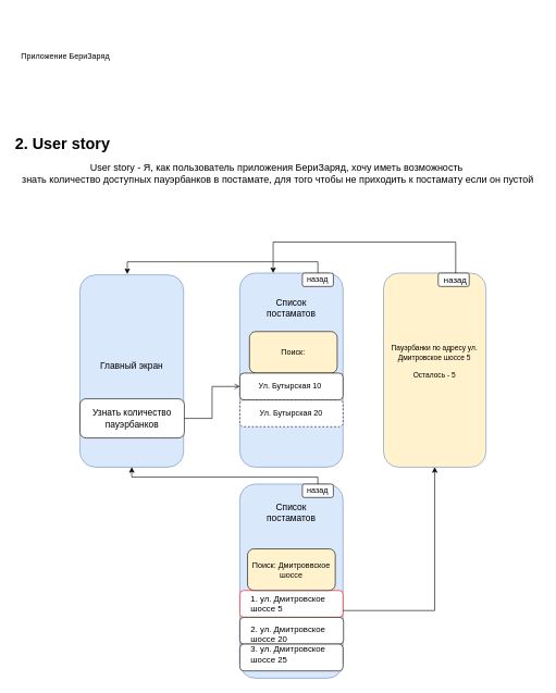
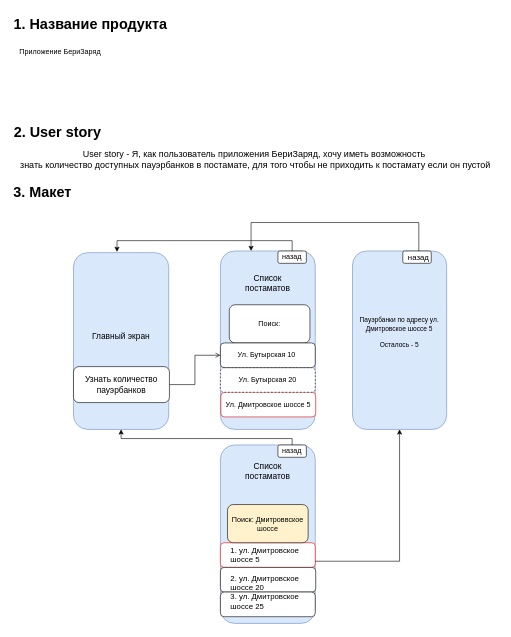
+ <mxCell id="30" value="1. Название продукта" style="text;strokeColor=none;fillColor=none;html=1;fontSize=24;fontStyle=1;verticalAlign=middle;align=center;" vertex="1" parent="1"><mxGeometry width="260" height="40" as="geometry" x="20" y="20" /></mxCell>
+ <mxCell id="33" value="3. Макет" style="text;strokeColor=none;fillColor=none;html=1;fontSize=24;fontStyle=1;verticalAlign=middle;align=center;" vertex="1" parent="1"><mxGeometry y="300" width="100" height="40" as="geometry" x="20" /></mxCell>
- <mxCell id="22" value="Поиск:" style="rounded=1;whiteSpace=wrap;html=1;fillColor=#fff2cc;" parent="4" vertex="1"><mxGeometry x="259.83" y="137.087" width="134.41" height="63.7" as="geometry" /></mxCell>
+ <mxCell id="22" value="Поиск:" style="rounded=1;whiteSpace=wrap;html=1;" parent="4" vertex="1"><mxGeometry x="259.83" y="137.087" width="134.41" height="63.7" as="geometry" /></mxCell>
- <mxCell id="10" value="&lt;div style=&quot;font-size: 11px;&quot;&gt;&lt;font style=&quot;font-size: 11px;&quot;&gt;&lt;br&gt;&lt;/font&gt;&lt;/div&gt;&lt;font style=&quot;font-size: 11px;&quot;&gt;Пауэрбанки по адресу ул. Дмитровское шоссе 5&lt;/font&gt;&lt;div style=&quot;font-size: 11px;&quot;&gt;&lt;font style=&quot;font-size: 11px;&quot;&gt;&lt;span style=&quot;background-color: initial;&quot;&gt;&lt;br&gt;&lt;/span&gt;&lt;/font&gt;&lt;/div&gt;&lt;div style=&quot;font-size: 11px;&quot;&gt;&lt;font style=&quot;font-size: 11px;&quot;&gt;&lt;span style=&quot;background-color: initial;&quot;&gt;Осталось - 5&lt;/span&gt;&lt;br&gt;&lt;/font&gt;&lt;/div&gt;&lt;div style=&quot;font-size: 11px;&quot;&gt;&lt;font style=&quot;font-size: 11px;&quot;&gt;&lt;br&gt;&lt;/font&gt;&lt;/div&gt;&lt;div style=&quot;font-size: 11px;&quot;&gt;&lt;font style=&quot;font-size: 11px;&quot;&gt;&lt;br&gt;&lt;/font&gt;&lt;/div&gt;&lt;div style=&quot;font-size: 11px;&quot;&gt;&lt;font style=&quot;font-size: 11px;&quot;&gt;&lt;br&gt;&lt;/font&gt;&lt;/div&gt;" style="rounded=1;whiteSpace=wrap;html=1;fillColor=#fff2cc;strokeColor=#6c8ebf;" parent="4" vertex="1"><mxGeometry x="465.23" y="47.437" width="156.987" height="297.494" as="geometry" /></mxCell>
+ <mxCell id="10" value="&lt;div style=&quot;font-size: 11px;&quot;&gt;&lt;font style=&quot;font-size: 11px;&quot;&gt;&lt;br&gt;&lt;/font&gt;&lt;/div&gt;&lt;font style=&quot;font-size: 11px;&quot;&gt;Пауэрбанки по адресу ул. Дмитровское шоссе 5&lt;/font&gt;&lt;div style=&quot;font-size: 11px;&quot;&gt;&lt;font style=&quot;font-size: 11px;&quot;&gt;&lt;span style=&quot;background-color: initial;&quot;&gt;&lt;br&gt;&lt;/span&gt;&lt;/font&gt;&lt;/div&gt;&lt;div style=&quot;font-size: 11px;&quot;&gt;&lt;font style=&quot;font-size: 11px;&quot;&gt;&lt;span style=&quot;background-color: initial;&quot;&gt;Осталось - 5&lt;/span&gt;&lt;br&gt;&lt;/font&gt;&lt;/div&gt;&lt;div style=&quot;font-size: 11px;&quot;&gt;&lt;font style=&quot;font-size: 11px;&quot;&gt;&lt;br&gt;&lt;/font&gt;&lt;/div&gt;&lt;div style=&quot;font-size: 11px;&quot;&gt;&lt;font style=&quot;font-size: 11px;&quot;&gt;&lt;br&gt;&lt;/font&gt;&lt;/div&gt;&lt;div style=&quot;font-size: 11px;&quot;&gt;&lt;font style=&quot;font-size: 11px;&quot;&gt;&lt;br&gt;&lt;/font&gt;&lt;/div&gt;" style="rounded=1;whiteSpace=wrap;html=1;fillColor=#dae8fc;strokeColor=#6c8ebf;" parent="4" vertex="1"><mxGeometry x="465.23" y="47.437" width="156.987" height="297.494" as="geometry" /></mxCell>
+ <mxCell id="23" value="Ул. Дмитровское шоссе 5" style="rounded=1;whiteSpace=wrap;html=1;strokeColor=#dd0808;" parent="4" vertex="1"><mxGeometry x="245.78" y="282.986" width="158.133" height="41.1" as="geometry" /></mxCell>
